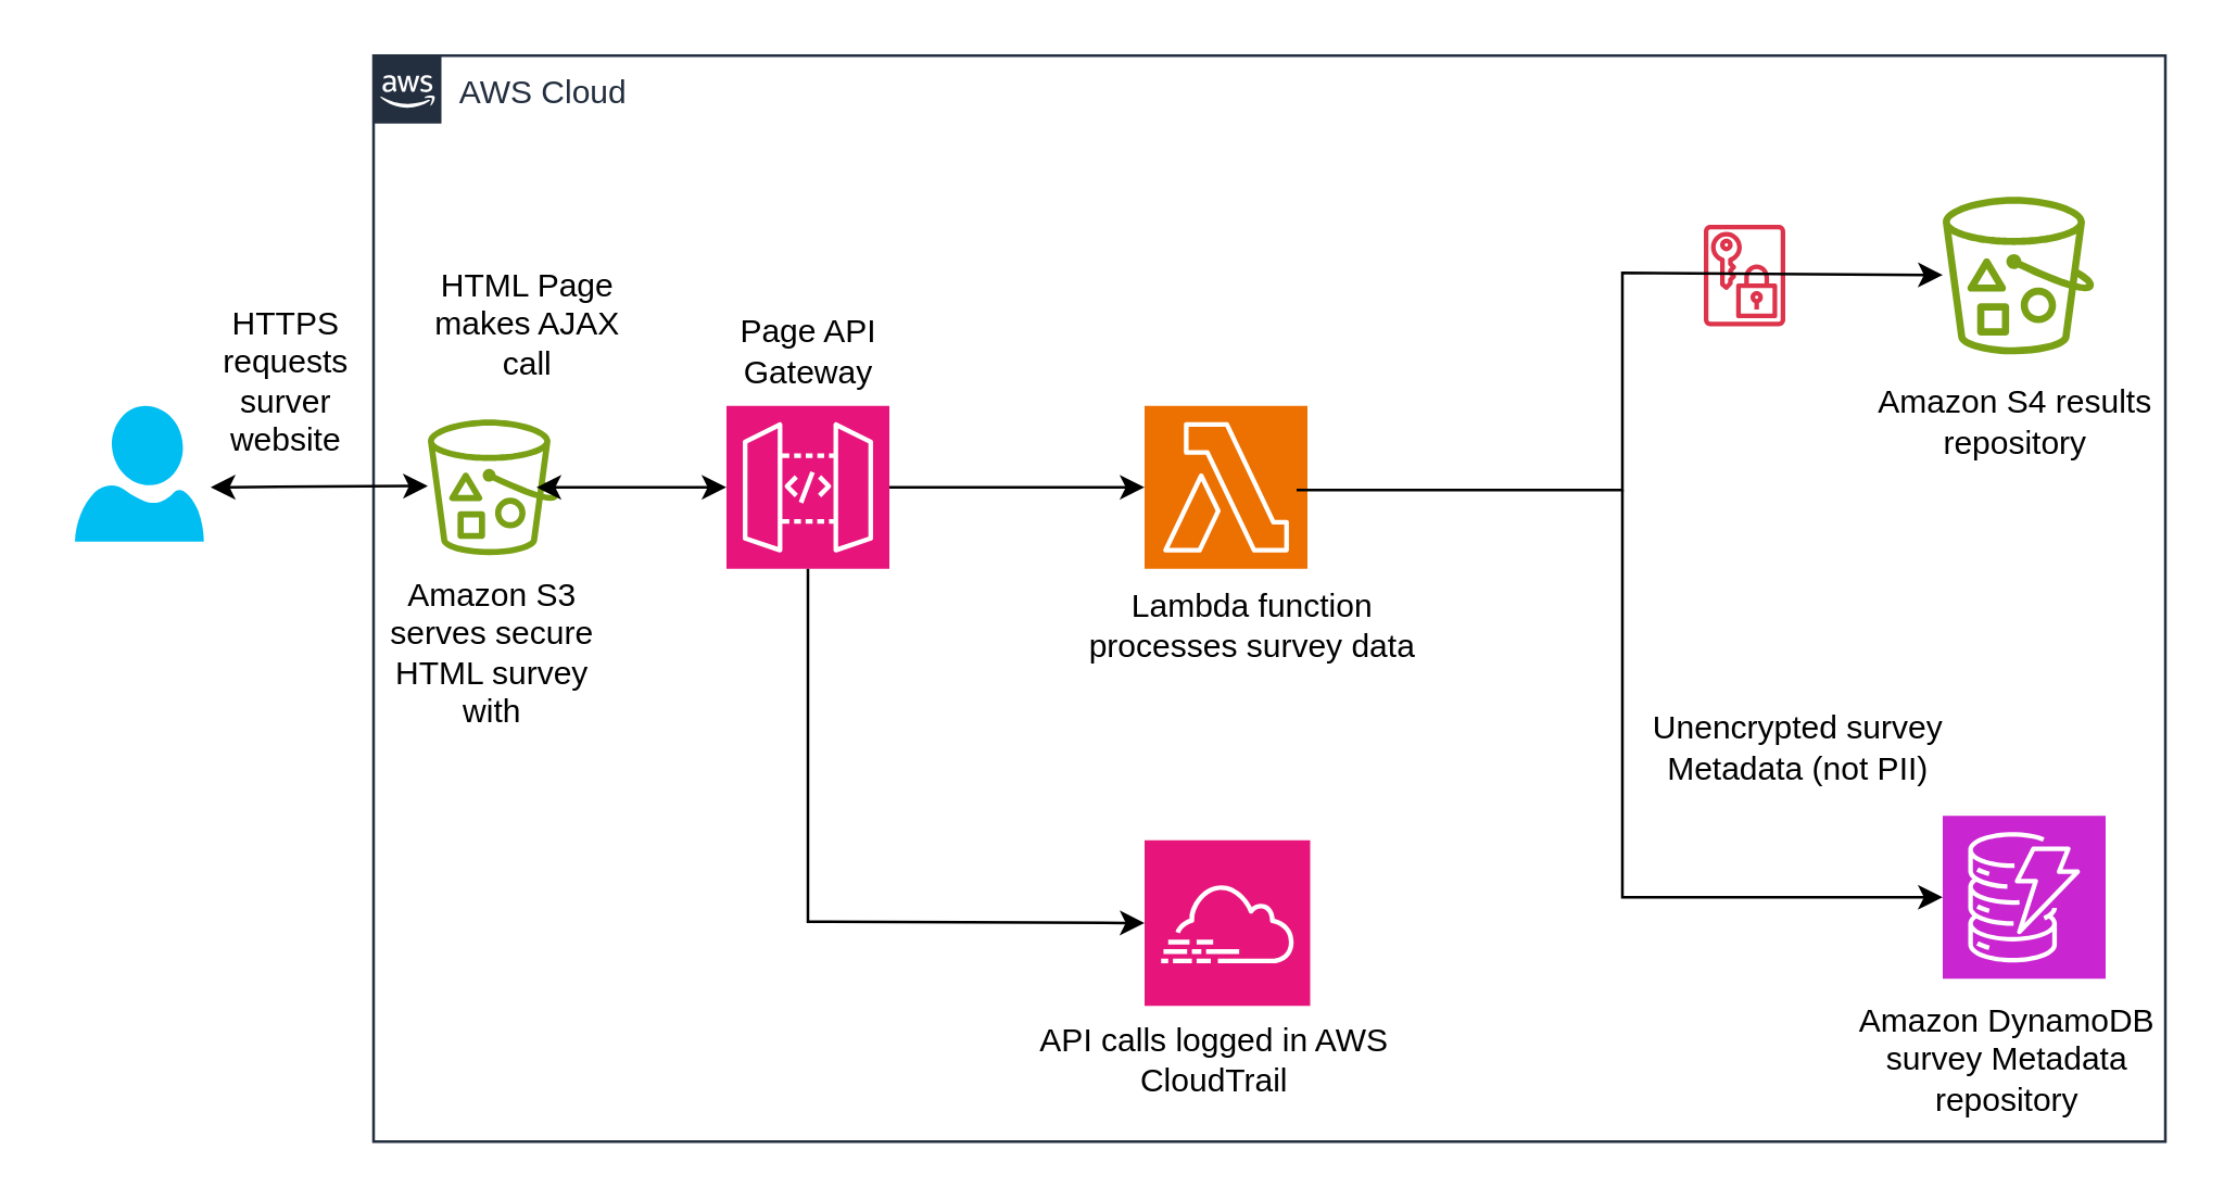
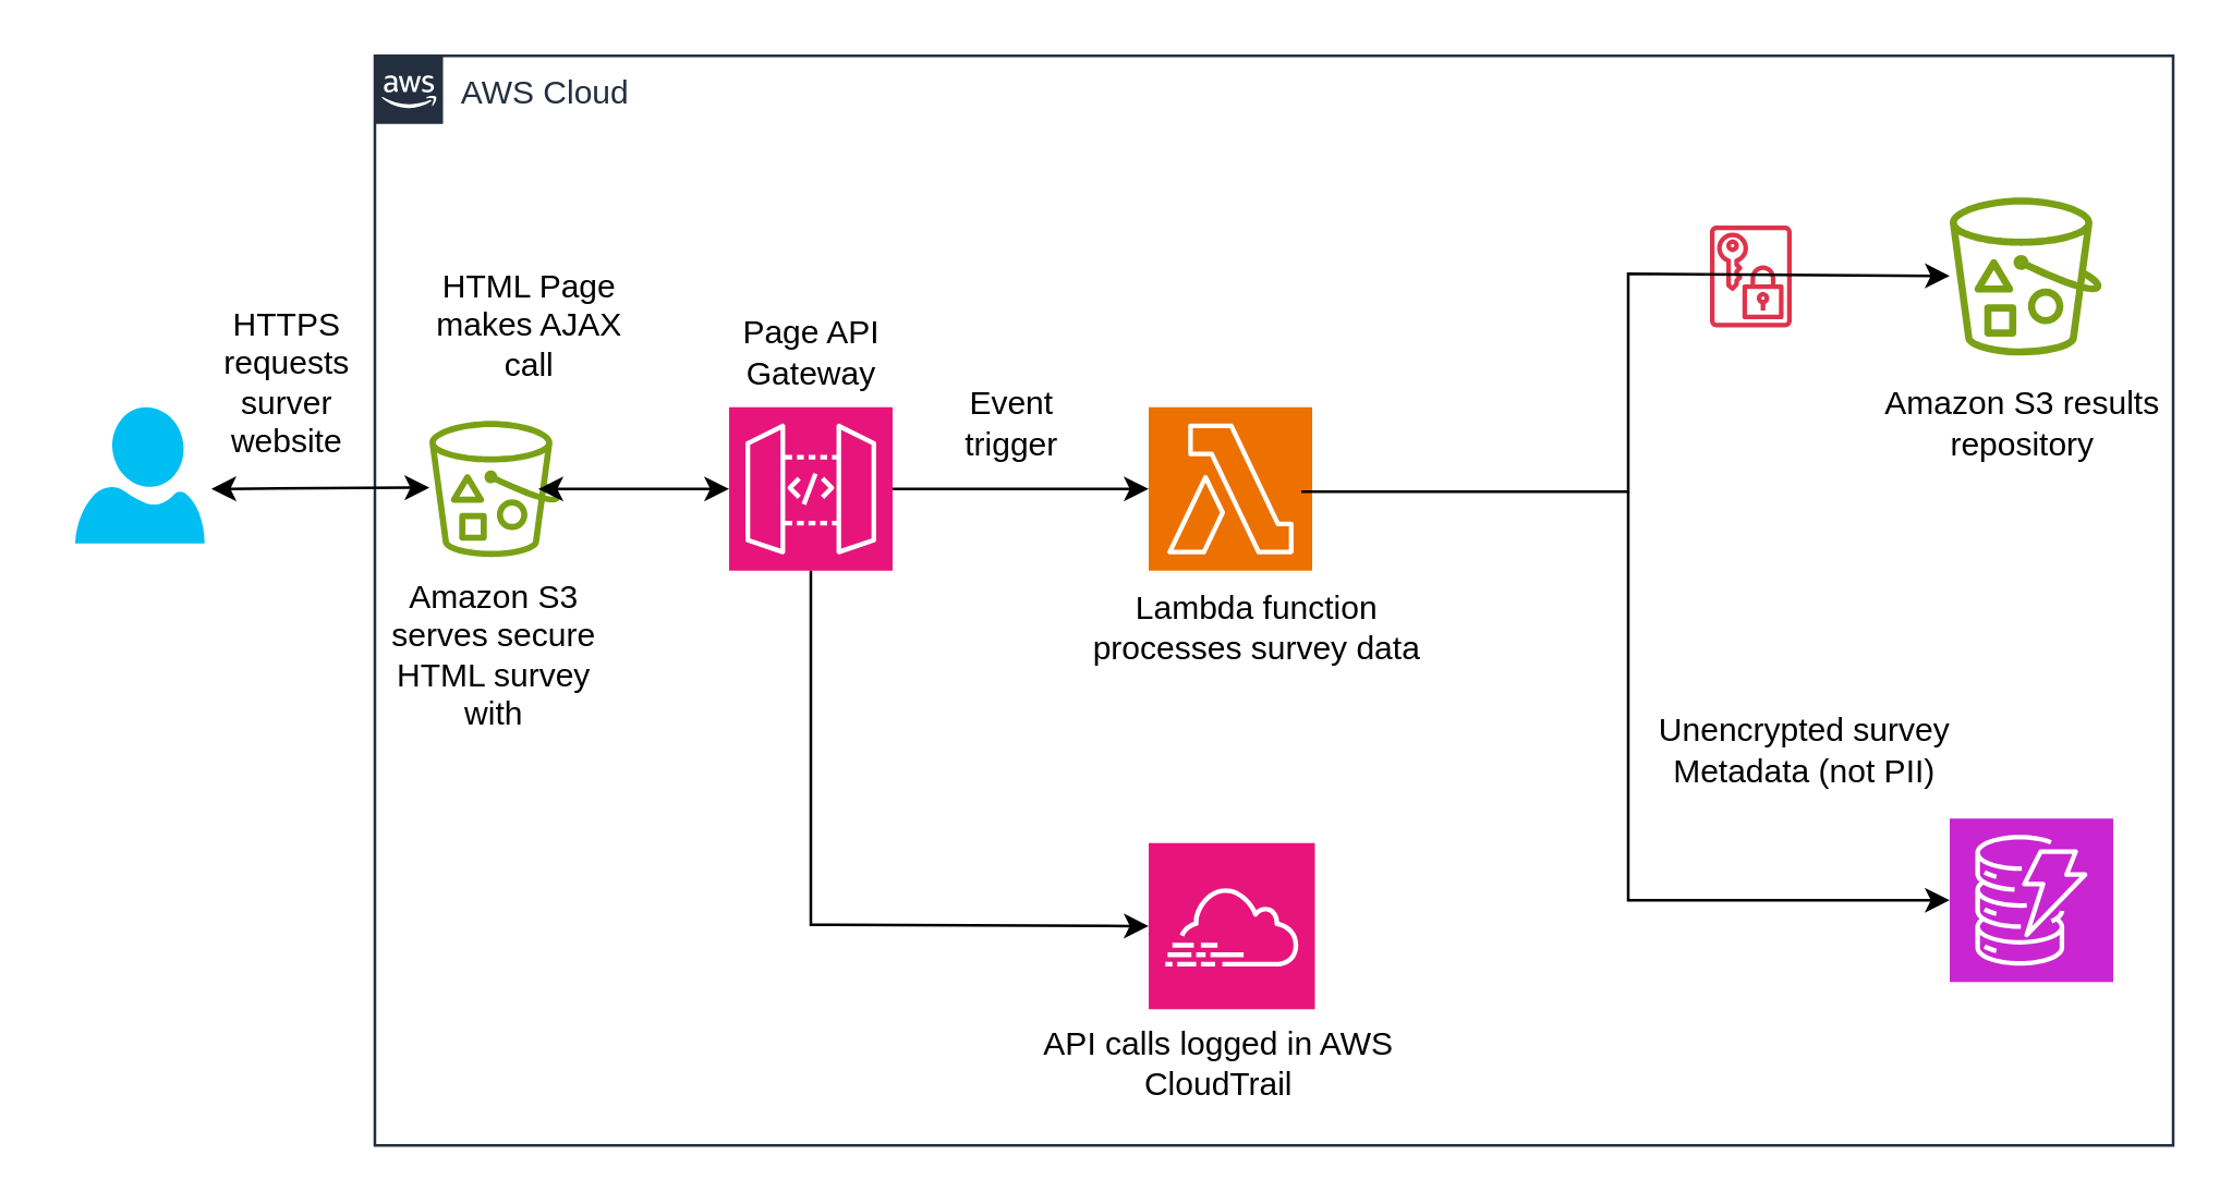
+ <mxCell id="25" value="Event trigger" style="text;strokeColor=none;align=center;fillColor=none;html=1;verticalAlign=middle;whiteSpace=wrap;rounded=0;" vertex="1" parent="2"><mxGeometry x="320.25" y="113" width="60" height="44" as="geometry" /></mxCell>
- <mxCell id="20" value="Amazon S4 results repository" style="text;strokeColor=none;align=center;fillColor=none;html=1;verticalAlign=middle;whiteSpace=wrap;rounded=0;" vertex="1" parent="15"><mxGeometry x="550" y="110" width="110" height="50" as="geometry" /></mxCell>
+ <mxCell id="20" value="Amazon S3 results repository" style="text;strokeColor=none;align=center;fillColor=none;html=1;verticalAlign=middle;whiteSpace=wrap;rounded=0;" vertex="1" parent="15"><mxGeometry x="550" y="110" width="110" height="50" as="geometry" /></mxCell>
- <mxCell id="27" value="Amazon DynamoDB survey Metadata repository" style="text;strokeColor=none;align=center;fillColor=none;html=1;verticalAlign=middle;whiteSpace=wrap;rounded=0;" vertex="1" parent="2"><mxGeometry x="660" y="340" width="116.25" height="60" as="geometry" /></mxCell>
